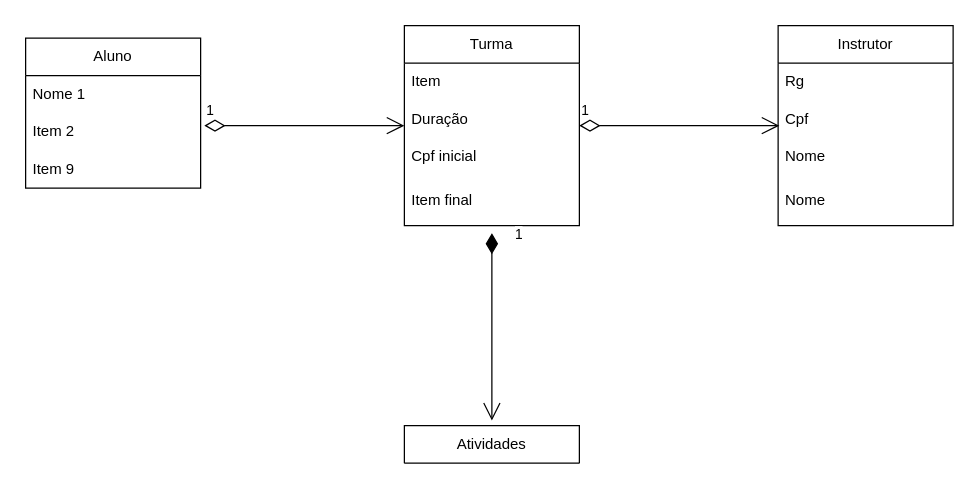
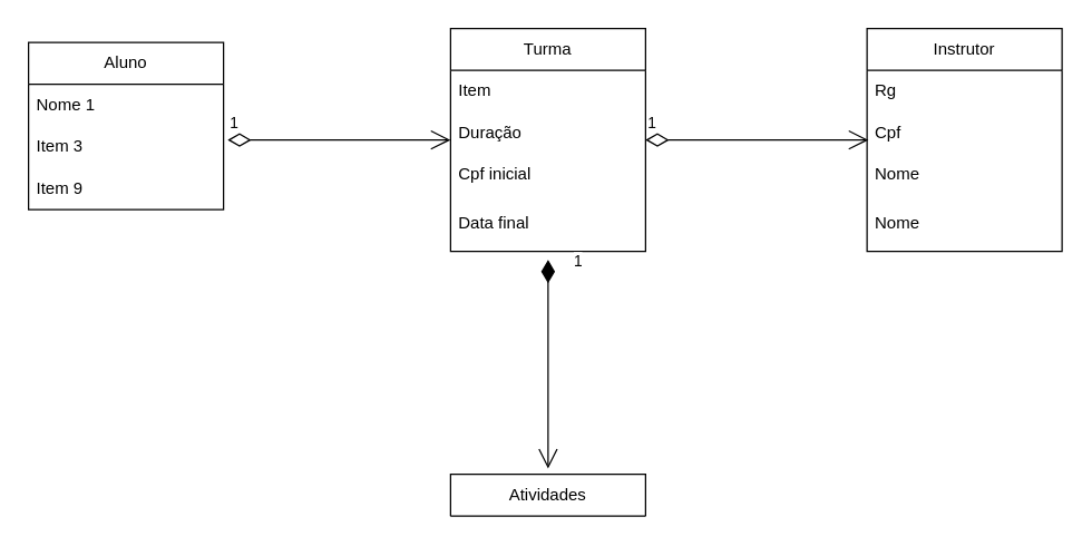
- <mxCell id="10" value="Item 2" style="text;strokeColor=none;fillColor=none;align=left;verticalAlign=middle;spacingLeft=4;spacingRight=4;overflow=hidden;points=[[0,0.5],[1,0.5]];portConstraint=eastwest;rotatable=0;whiteSpace=wrap;html=1;" vertex="1" parent="8"><mxGeometry y="60" width="140" height="30" as="geometry" /></mxCell>
+ <mxCell id="10" value="Item 3" style="text;strokeColor=none;fillColor=none;align=left;verticalAlign=middle;spacingLeft=4;spacingRight=4;overflow=hidden;points=[[0,0.5],[1,0.5]];portConstraint=eastwest;rotatable=0;whiteSpace=wrap;html=1;" vertex="1" parent="8"><mxGeometry y="60" width="140" height="30" as="geometry" /></mxCell>
- <mxCell id="6" value="&lt;div&gt;Item final&lt;br&gt;&lt;/div&gt;" style="text;strokeColor=none;fillColor=none;align=left;verticalAlign=middle;spacingLeft=4;spacingRight=4;overflow=hidden;points=[[0,0.5],[1,0.5]];portConstraint=eastwest;rotatable=0;whiteSpace=wrap;html=1;" vertex="1" parent="2"><mxGeometry y="120" width="140" height="40" as="geometry" /></mxCell>
+ <mxCell id="6" value="&lt;div&gt;Data final&lt;br&gt;&lt;/div&gt;" style="text;strokeColor=none;fillColor=none;align=left;verticalAlign=middle;spacingLeft=4;spacingRight=4;overflow=hidden;points=[[0,0.5],[1,0.5]];portConstraint=eastwest;rotatable=0;whiteSpace=wrap;html=1;" vertex="1" parent="2"><mxGeometry y="120" width="140" height="40" as="geometry" /></mxCell>
